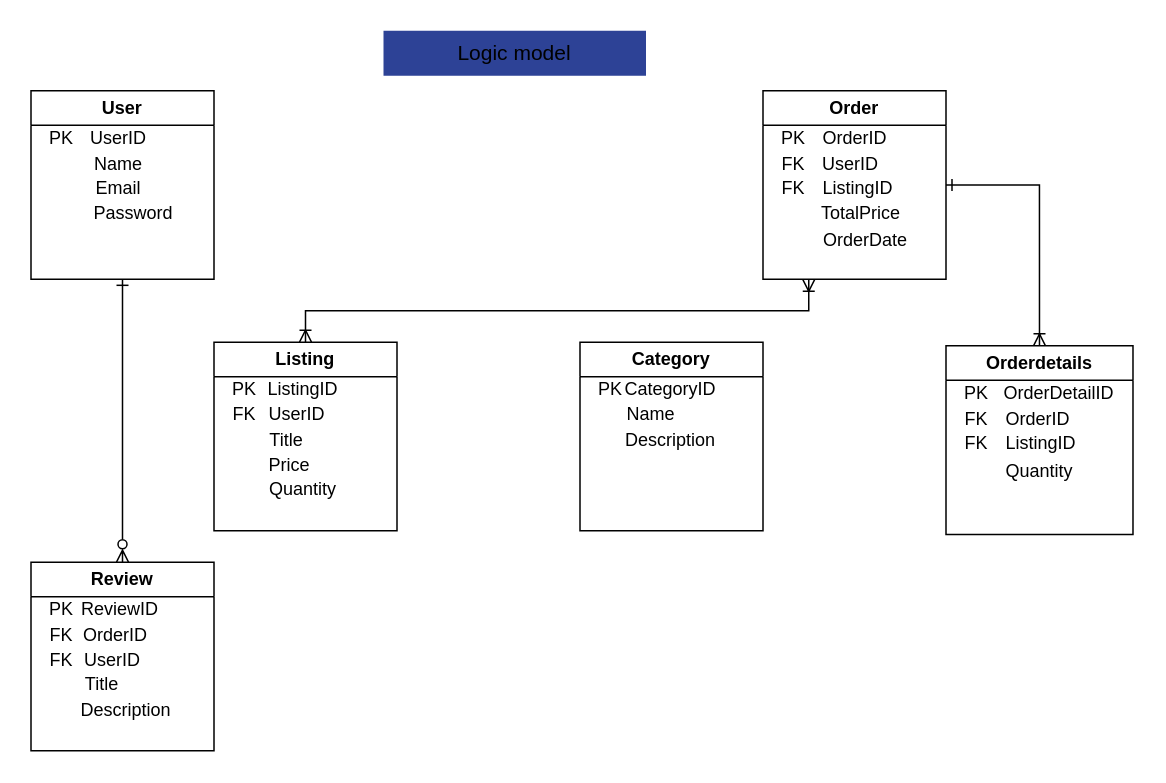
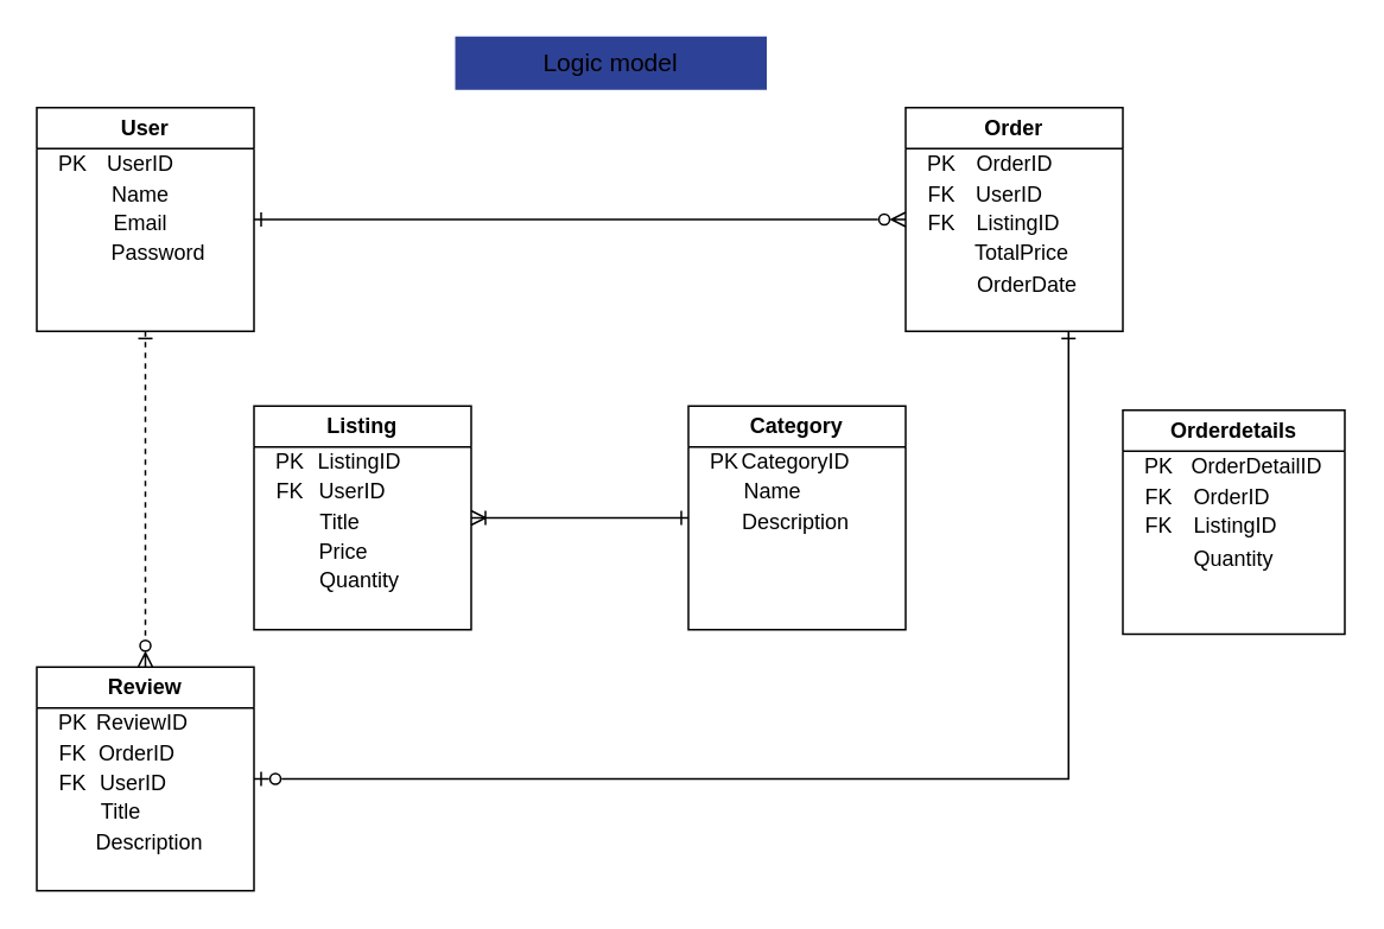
+ <mxCell id="4" style="edgeStyle=orthogonalEdgeStyle;rounded=0;orthogonalLoop=1;jettySize=auto;html=1;entryX=0;entryY=0.5;entryDx=0;entryDy=0;startArrow=ERone;startFill=0;endArrow=ERzeroToMany;endFill=0;" parent="3" source="6" target="15" edge="1"><mxGeometry relative="1" as="geometry" /></mxCell>
- <mxCell id="51" style="edgeStyle=orthogonalEdgeStyle;rounded=0;orthogonalLoop=1;jettySize=auto;html=1;entryX=1;entryY=0.5;entryDx=0;entryDy=0;exitX=0.5;exitY=0;exitDx=0;exitDy=0;endArrow=ERone;endFill=0;startArrow=ERoneToMany;startFill=0;" edge="1" parent="1" source="52" target="15"><mxGeometry relative="1" as="geometry" /></mxCell>
- <mxCell id="13" style="edgeStyle=orthogonalEdgeStyle;rounded=0;orthogonalLoop=1;jettySize=auto;html=1;exitX=0.25;exitY=1;exitDx=0;exitDy=0;entryX=0.5;entryY=0;entryDx=0;entryDy=0;startArrow=ERoneToMany;startFill=0;endArrow=ERoneToMany;endFill=0;" parent="3" source="15" target="26" edge="1"><mxGeometry relative="1" as="geometry" /></mxCell>
- <mxCell id="5" style="edgeStyle=orthogonalEdgeStyle;rounded=0;orthogonalLoop=1;jettySize=auto;html=1;entryX=0.5;entryY=0;entryDx=0;entryDy=0;startArrow=ERone;startFill=0;endArrow=ERzeroToMany;endFill=0;" parent="3" source="6" target="41" edge="1"><mxGeometry relative="1" as="geometry" /></mxCell>
+ <mxCell id="5" style="edgeStyle=orthogonalEdgeStyle;rounded=0;orthogonalLoop=1;jettySize=auto;html=1;entryX=0.5;entryY=0;entryDx=0;entryDy=0;startArrow=ERone;startFill=0;endArrow=ERzeroToMany;endFill=0;dashed=1;" parent="3" source="6" target="41" edge="1"><mxGeometry relative="1" as="geometry" /></mxCell>
+ <mxCell id="25" style="edgeStyle=orthogonalEdgeStyle;rounded=0;orthogonalLoop=1;jettySize=auto;html=1;entryX=0;entryY=0.5;entryDx=0;entryDy=0;startArrow=ERoneToMany;startFill=0;endArrow=ERone;endFill=0;" parent="3" source="26" target="35" edge="1"><mxGeometry relative="1" as="geometry" /></mxCell>
+ <mxCell id="14" style="edgeStyle=orthogonalEdgeStyle;rounded=0;orthogonalLoop=1;jettySize=auto;html=1;exitX=0.75;exitY=1;exitDx=0;exitDy=0;entryX=1;entryY=0.5;entryDx=0;entryDy=0;startArrow=ERone;startFill=0;endArrow=ERzeroToOne;endFill=0;" parent="3" source="15" target="41" edge="1"><mxGeometry relative="1" as="geometry" /></mxCell>
